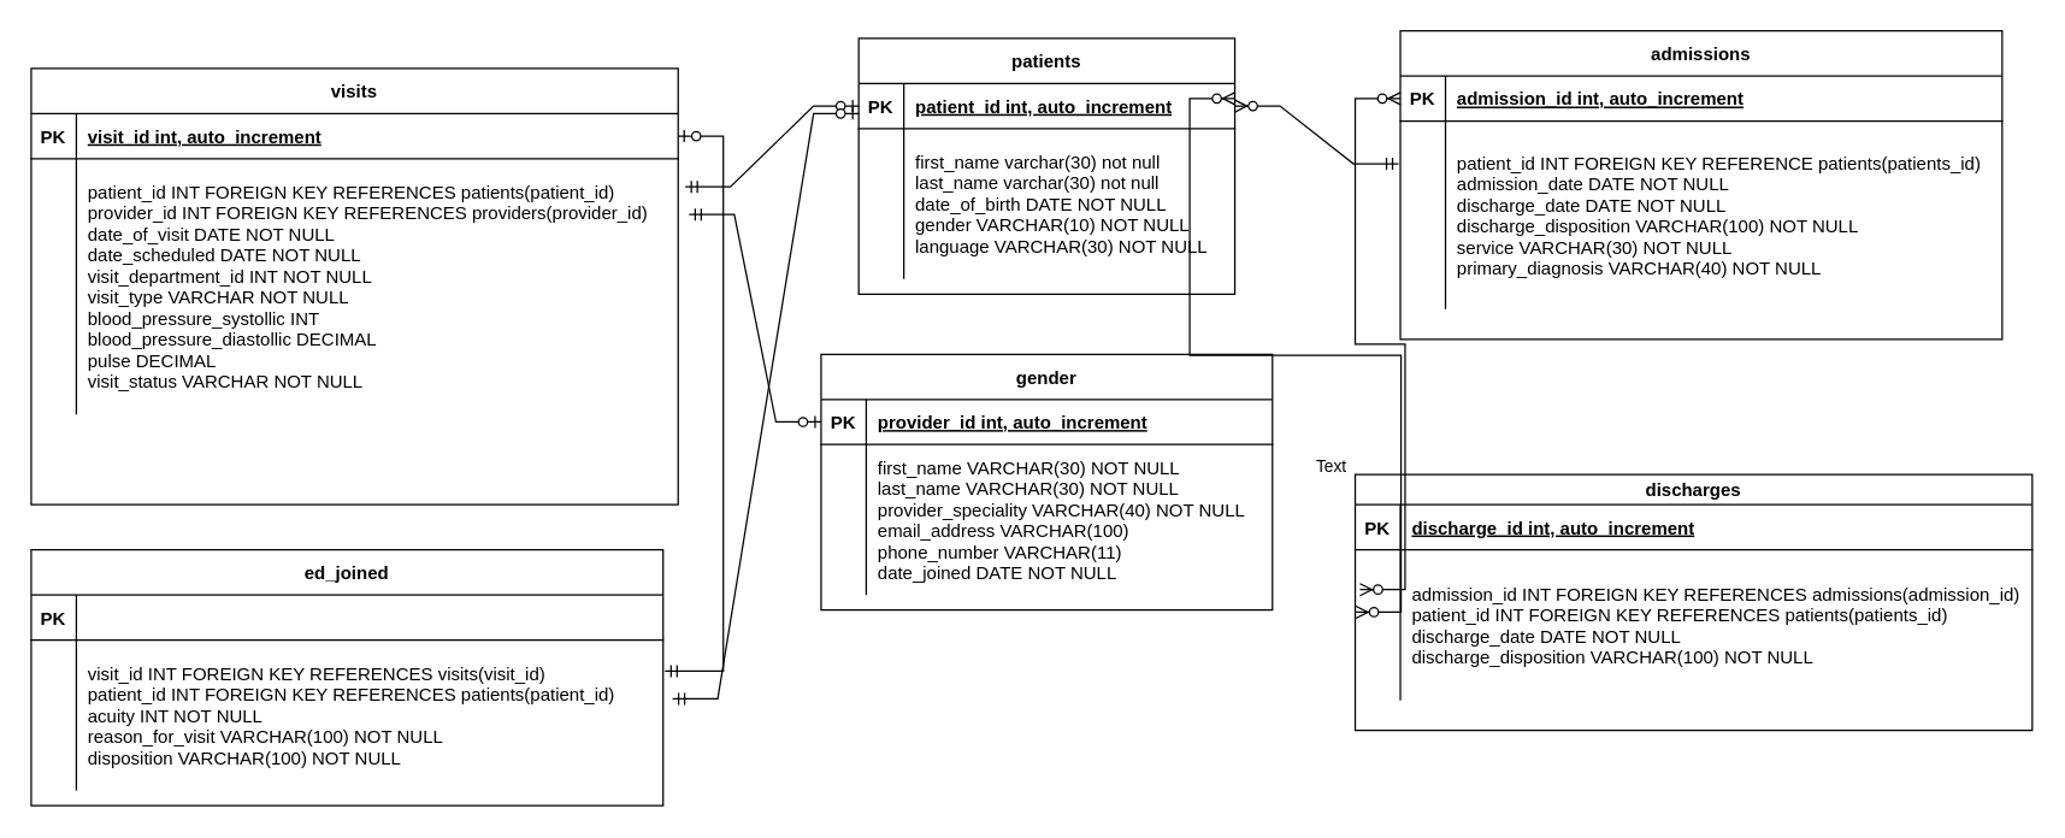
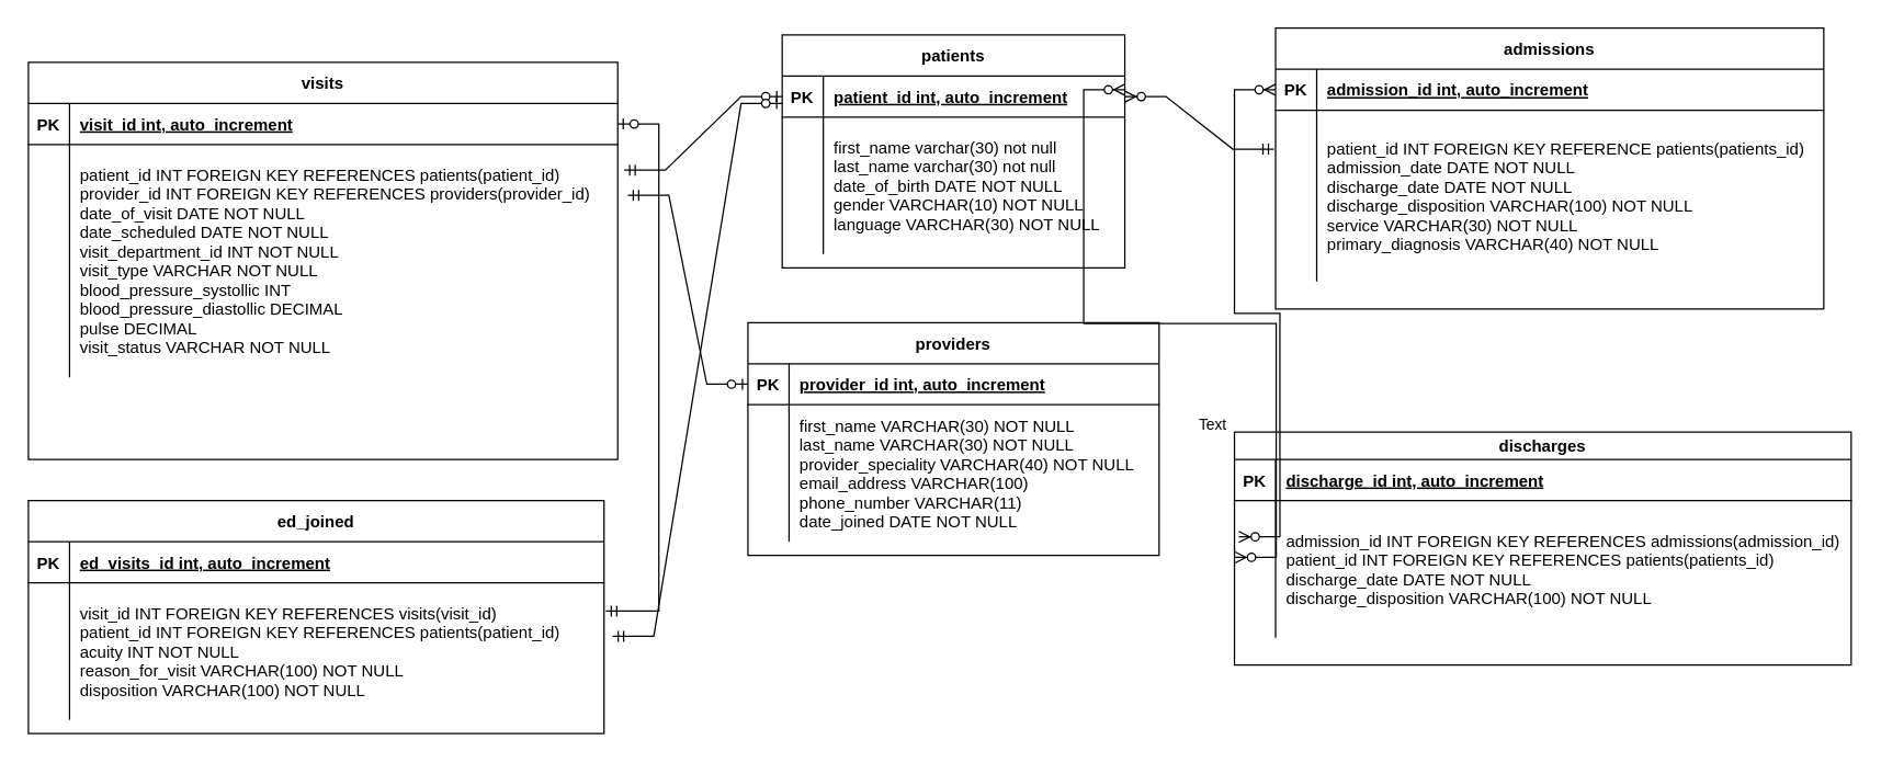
- <mxCell id="9" value="gender" style="shape=table;startSize=30;container=1;collapsible=1;childLayout=tableLayout;fixedRows=1;rowLines=0;fontStyle=1;align=center;resizeLast=1;" vertex="1" parent="1"><mxGeometry x="545" y="235" width="300" height="170" as="geometry" /></mxCell>
+ <mxCell id="9" value="providers" style="shape=table;startSize=30;container=1;collapsible=1;childLayout=tableLayout;fixedRows=1;rowLines=0;fontStyle=1;align=center;resizeLast=1;" vertex="1" parent="1"><mxGeometry x="545" y="235" width="300" height="170" as="geometry" /></mxCell>
+ <mxCell id="28" value="ed_visits_id int, auto_increment" style="shape=partialRectangle;overflow=hidden;connectable=0;fillColor=none;top=0;left=0;bottom=0;right=0;align=left;spacingLeft=6;fontStyle=5;" vertex="1" parent="26"><mxGeometry x="30" width="390" height="30" as="geometry"><mxRectangle width="390" height="30" as="alternateBounds" /></mxGeometry></mxCell>
